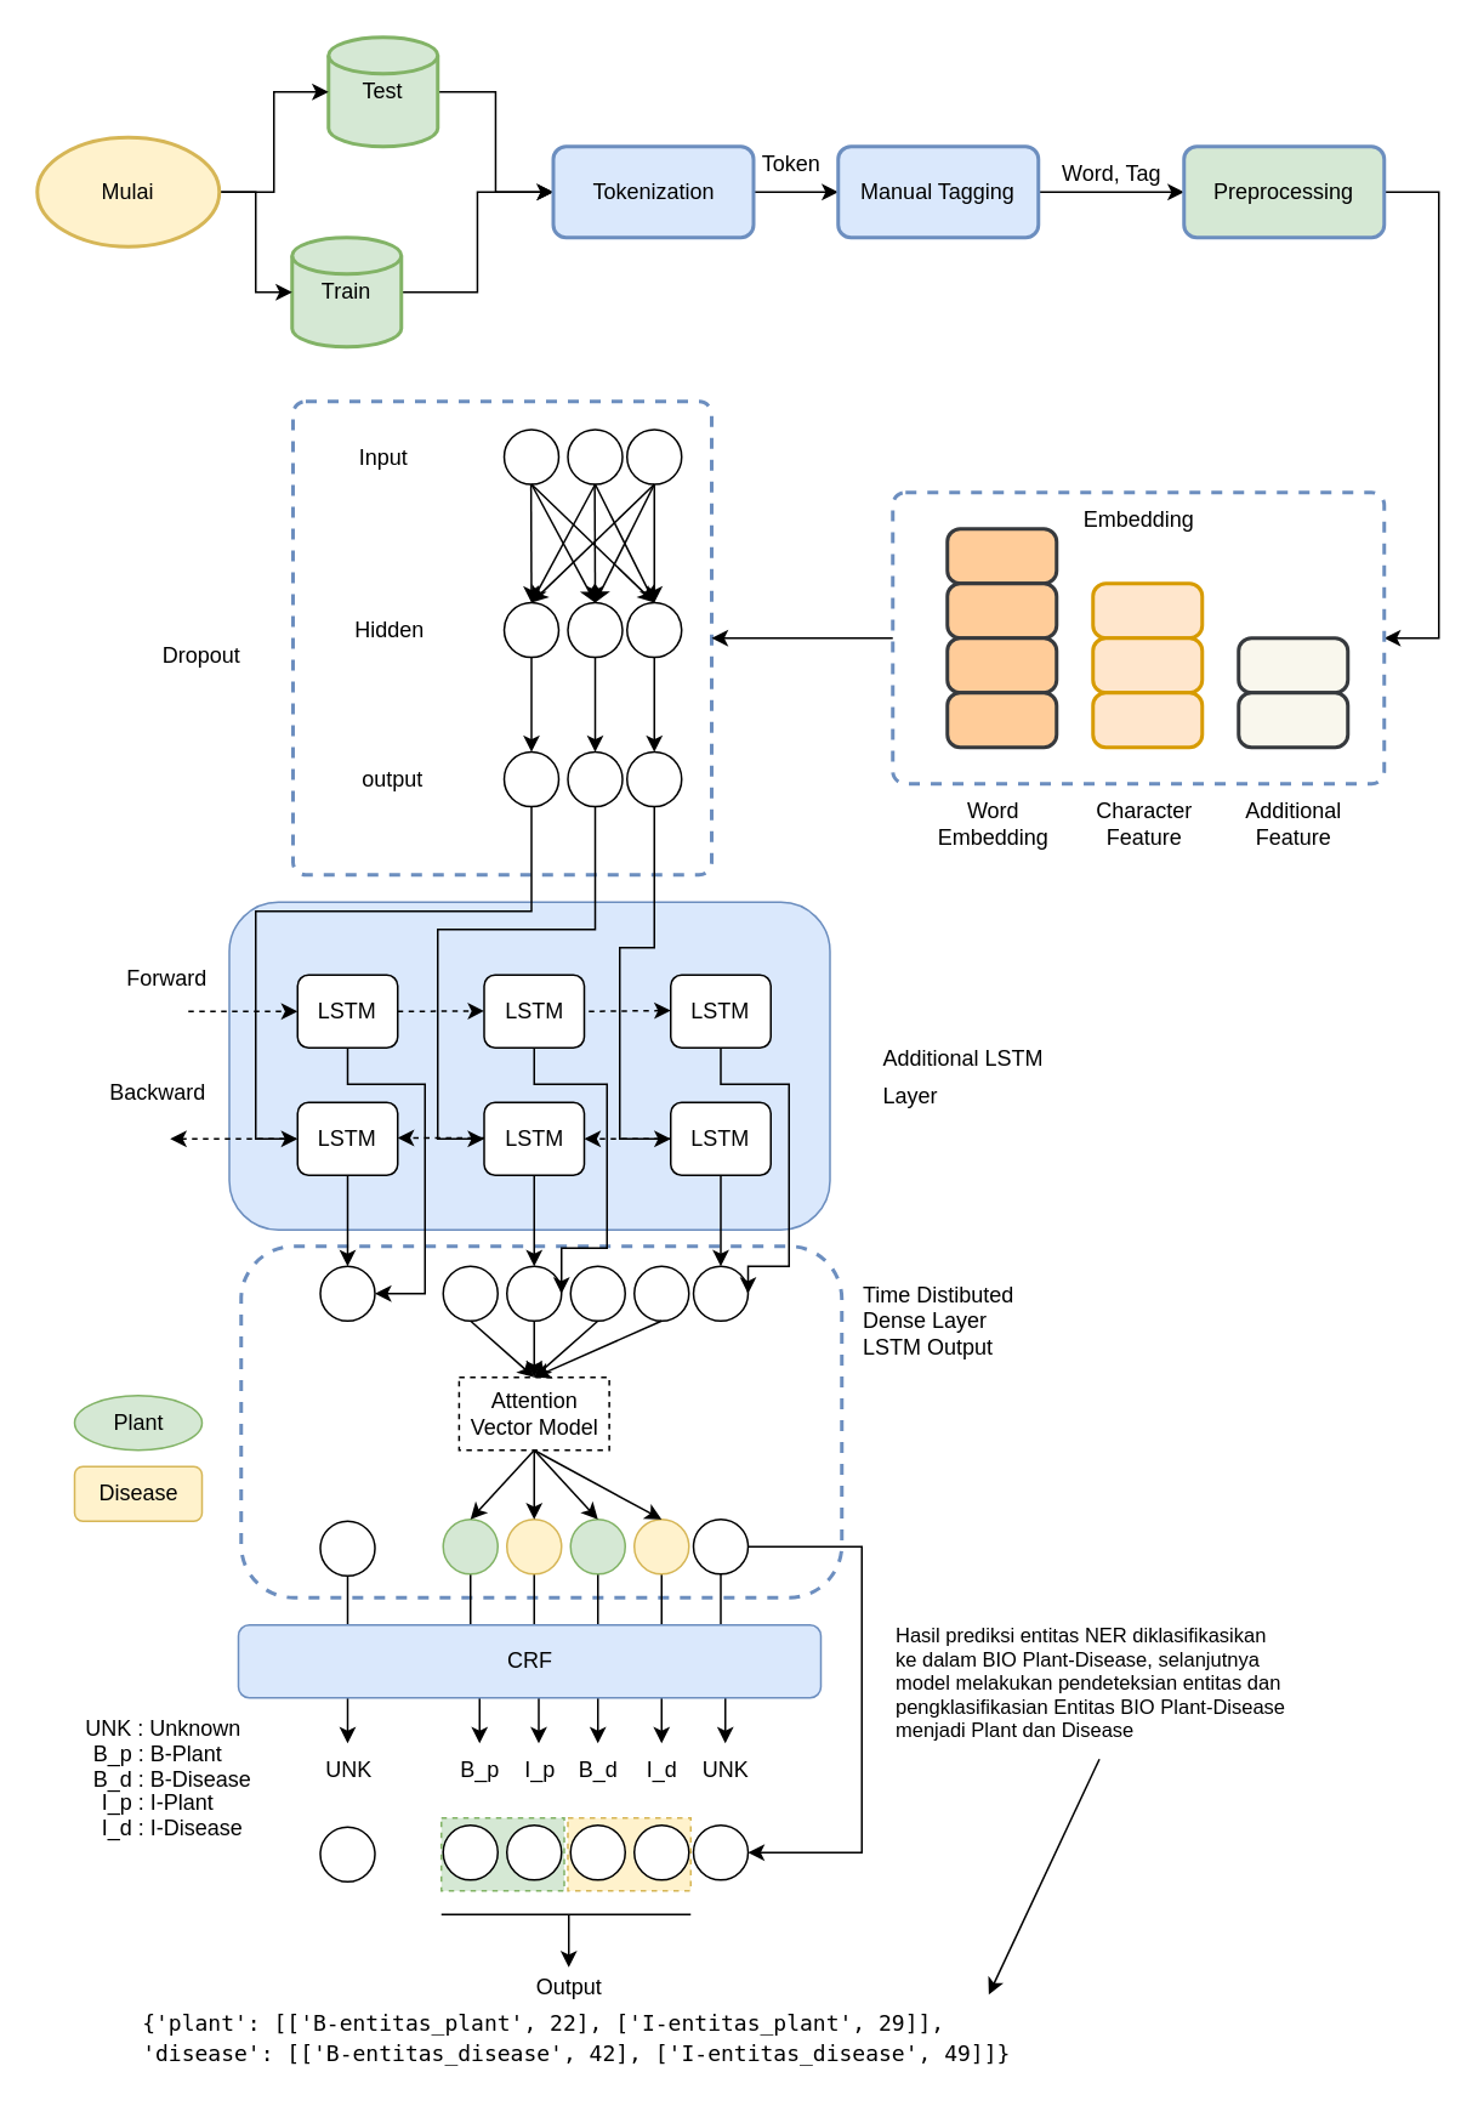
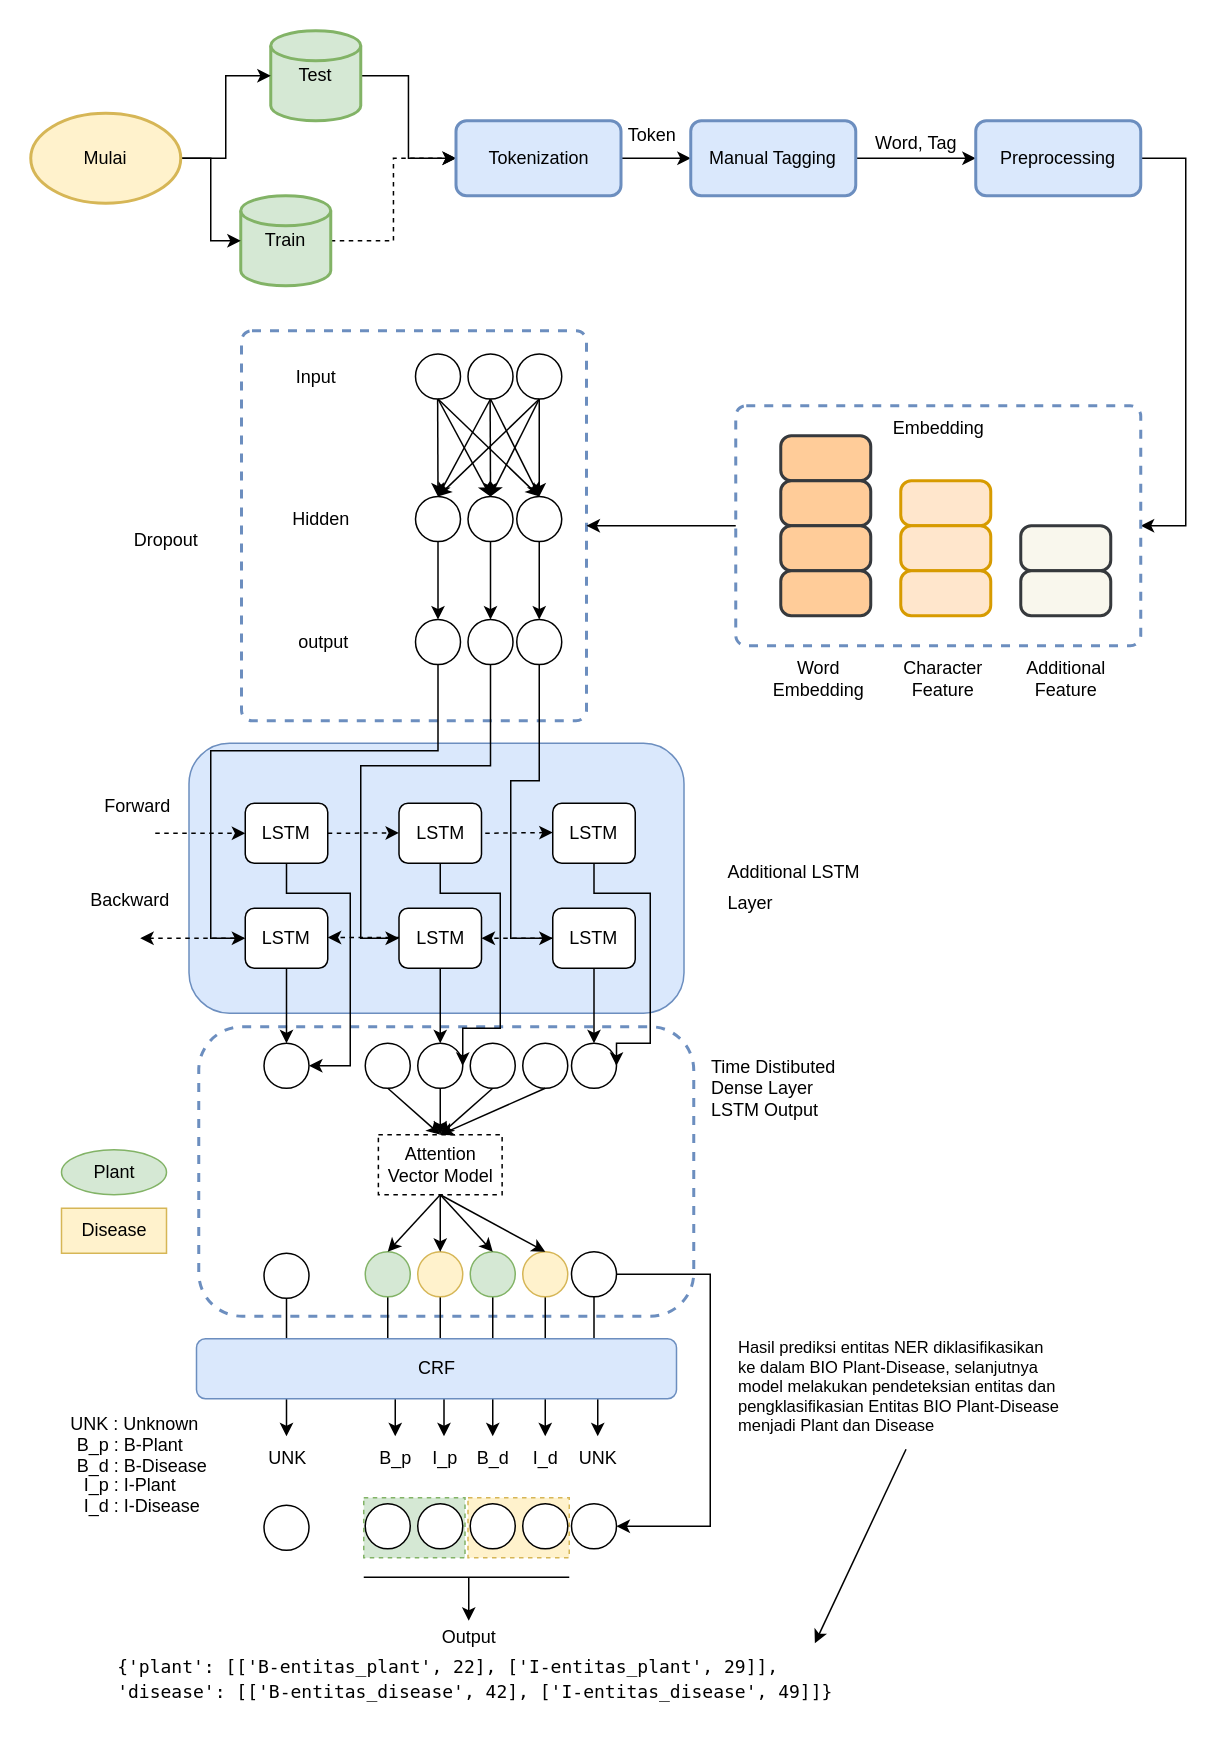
- <mxCell id="12" value="Preprocessing" style="rounded=1;whiteSpace=wrap;html=1;absoluteArcSize=1;arcSize=14;strokeWidth=2;fillColor=#d5e8d4;strokeColor=#6c8ebf;" vertex="1" parent="1"><mxGeometry x="650" y="80" width="110" height="50" as="geometry" /></mxCell>
+ <mxCell id="12" value="Preprocessing" style="rounded=1;whiteSpace=wrap;html=1;absoluteArcSize=1;arcSize=14;strokeWidth=2;fillColor=#dae8fc;strokeColor=#6c8ebf;" vertex="1" parent="1"><mxGeometry x="650" y="80" width="110" height="50" as="geometry" /></mxCell>
- <mxCell id="5" style="edgeStyle=orthogonalEdgeStyle;rounded=0;orthogonalLoop=1;jettySize=auto;html=1;entryX=0;entryY=0.5;entryDx=0;entryDy=0;" edge="1" parent="1" source="6" target="8"><mxGeometry relative="1" as="geometry" /></mxCell>
+ <mxCell id="5" style="edgeStyle=orthogonalEdgeStyle;rounded=0;orthogonalLoop=1;jettySize=auto;html=1;entryX=0;entryY=0.5;entryDx=0;entryDy=0;dashed=1;" edge="1" parent="1" source="6" target="8"><mxGeometry relative="1" as="geometry" /></mxCell>
- <mxCell id="131" value="Disease" style="rounded=1;whiteSpace=wrap;html=1;fontSize=12;fillColor=#fff2cc;strokeColor=#d6b656;" vertex="1" parent="1"><mxGeometry x="40.5" y="805" width="70" height="30" as="geometry" /></mxCell>
+ <mxCell id="131" value="Disease" style="whiteSpace=wrap;html=1;fontSize=12;fillColor=#fff2cc;strokeColor=#d6b656;rounded=0;" vertex="1" parent="1"><mxGeometry x="40.5" y="805" width="70" height="30" as="geometry" /></mxCell>
